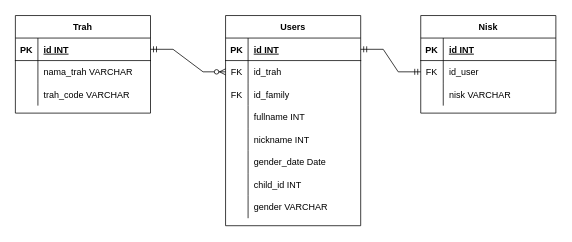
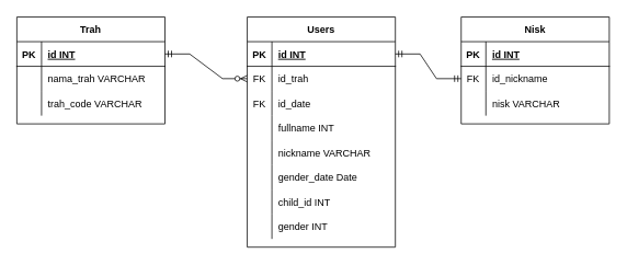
- <mxCell id="33" value="id_user" style="shape=partialRectangle;connectable=0;fillColor=none;top=0;left=0;bottom=0;right=0;align=left;spacingLeft=6;overflow=hidden;" vertex="1" parent="31"><mxGeometry x="30" width="150" height="30" as="geometry"><mxRectangle width="150" height="30" as="alternateBounds" /></mxGeometry></mxCell>
+ <mxCell id="33" value="id_nickname" style="shape=partialRectangle;connectable=0;fillColor=none;top=0;left=0;bottom=0;right=0;align=left;spacingLeft=6;overflow=hidden;" vertex="1" parent="31"><mxGeometry x="30" width="150" height="30" as="geometry"><mxRectangle width="150" height="30" as="alternateBounds" /></mxGeometry></mxCell>
- <mxCell id="11" value="id_family" style="shape=partialRectangle;connectable=0;fillColor=none;top=0;left=0;bottom=0;right=0;align=left;spacingLeft=6;fontStyle=0;overflow=hidden;" vertex="1" parent="9"><mxGeometry x="30" width="150" height="30" as="geometry"><mxRectangle width="150" height="30" as="alternateBounds" /></mxGeometry></mxCell>
+ <mxCell id="11" value="id_date" style="shape=partialRectangle;connectable=0;fillColor=none;top=0;left=0;bottom=0;right=0;align=left;spacingLeft=6;fontStyle=0;overflow=hidden;" vertex="1" parent="9"><mxGeometry x="30" width="150" height="30" as="geometry"><mxRectangle width="150" height="30" as="alternateBounds" /></mxGeometry></mxCell>
- <mxCell id="17" value="nickname INT" style="shape=partialRectangle;connectable=0;fillColor=none;top=0;left=0;bottom=0;right=0;align=left;spacingLeft=6;overflow=hidden;" vertex="1" parent="15"><mxGeometry x="30" width="150" height="30" as="geometry"><mxRectangle width="150" height="30" as="alternateBounds" /></mxGeometry></mxCell>
+ <mxCell id="17" value="nickname VARCHAR" style="shape=partialRectangle;connectable=0;fillColor=none;top=0;left=0;bottom=0;right=0;align=left;spacingLeft=6;overflow=hidden;" vertex="1" parent="15"><mxGeometry x="30" width="150" height="30" as="geometry"><mxRectangle width="150" height="30" as="alternateBounds" /></mxGeometry></mxCell>
- <mxCell id="26" value="gender VARCHAR" style="shape=partialRectangle;connectable=0;fillColor=none;top=0;left=0;bottom=0;right=0;align=left;spacingLeft=6;overflow=hidden;" vertex="1" parent="24"><mxGeometry x="30" width="150" height="30" as="geometry"><mxRectangle width="150" height="30" as="alternateBounds" /></mxGeometry></mxCell>
+ <mxCell id="26" value="gender INT" style="shape=partialRectangle;connectable=0;fillColor=none;top=0;left=0;bottom=0;right=0;align=left;spacingLeft=6;overflow=hidden;" vertex="1" parent="24"><mxGeometry x="30" width="150" height="30" as="geometry"><mxRectangle width="150" height="30" as="alternateBounds" /></mxGeometry></mxCell>
